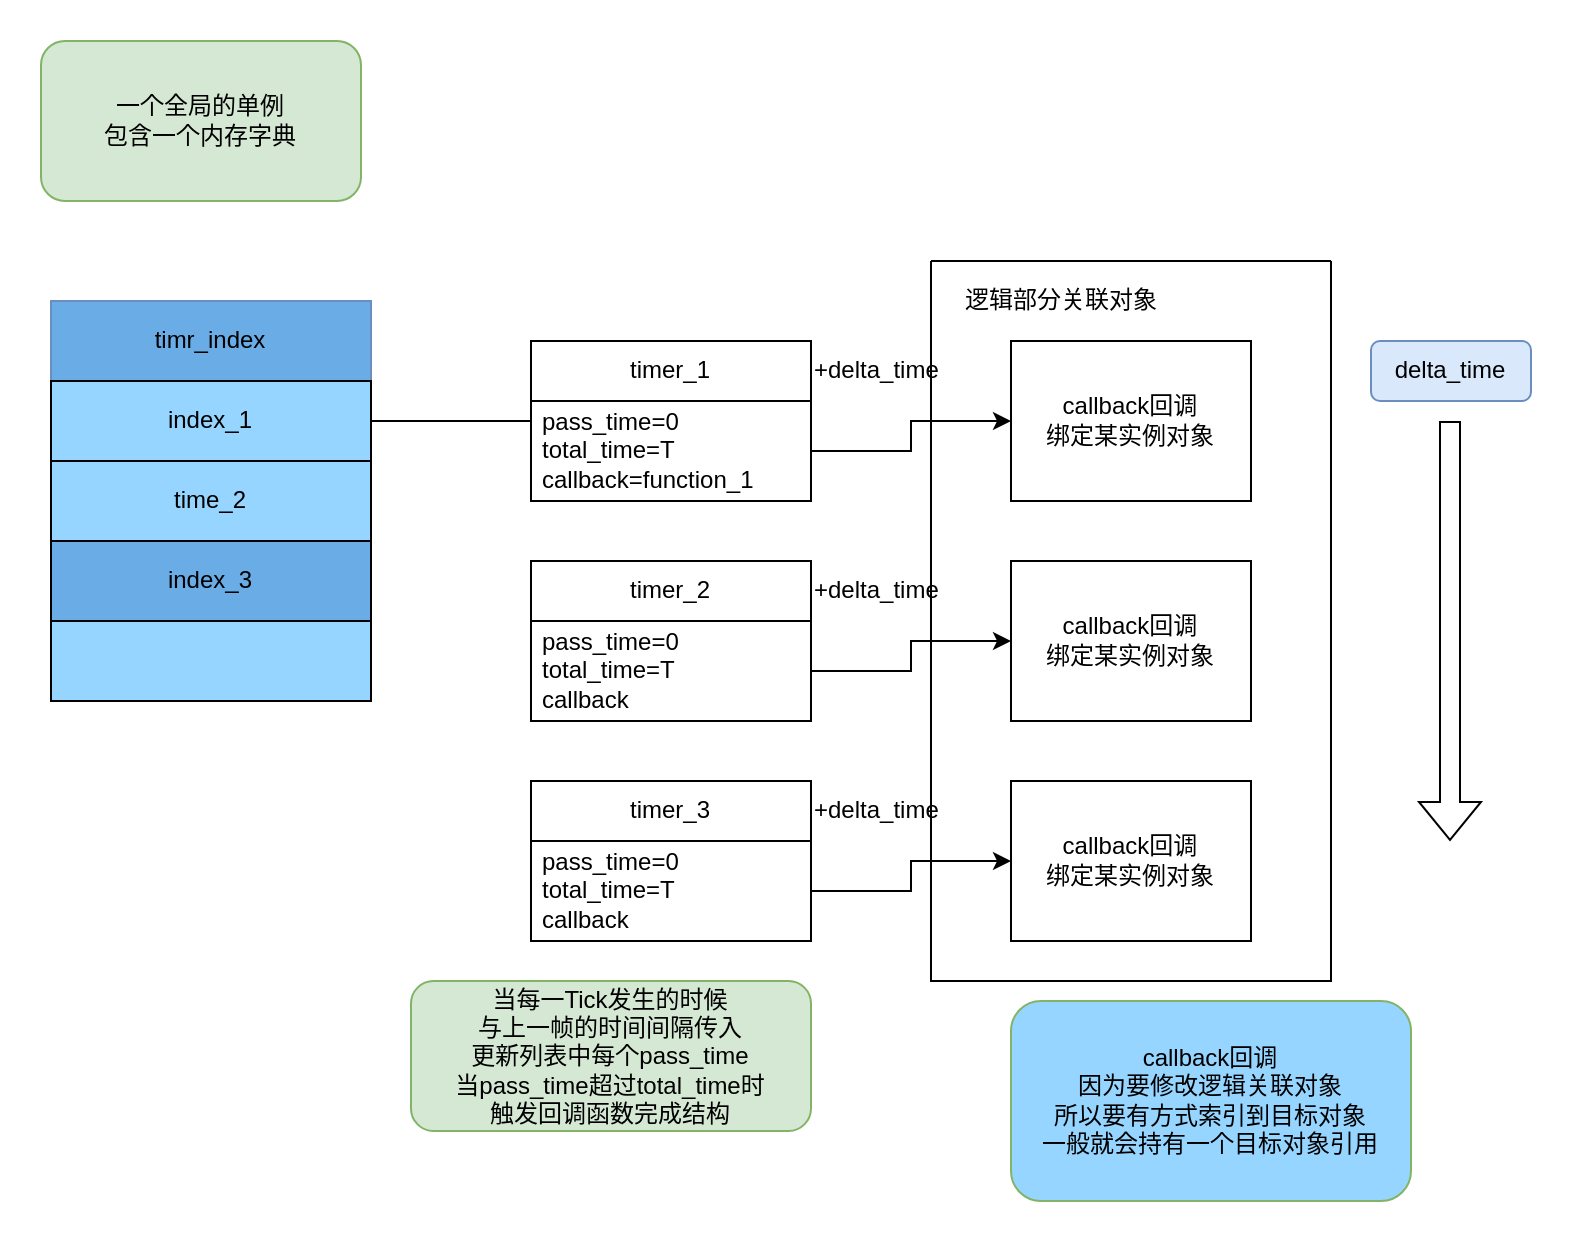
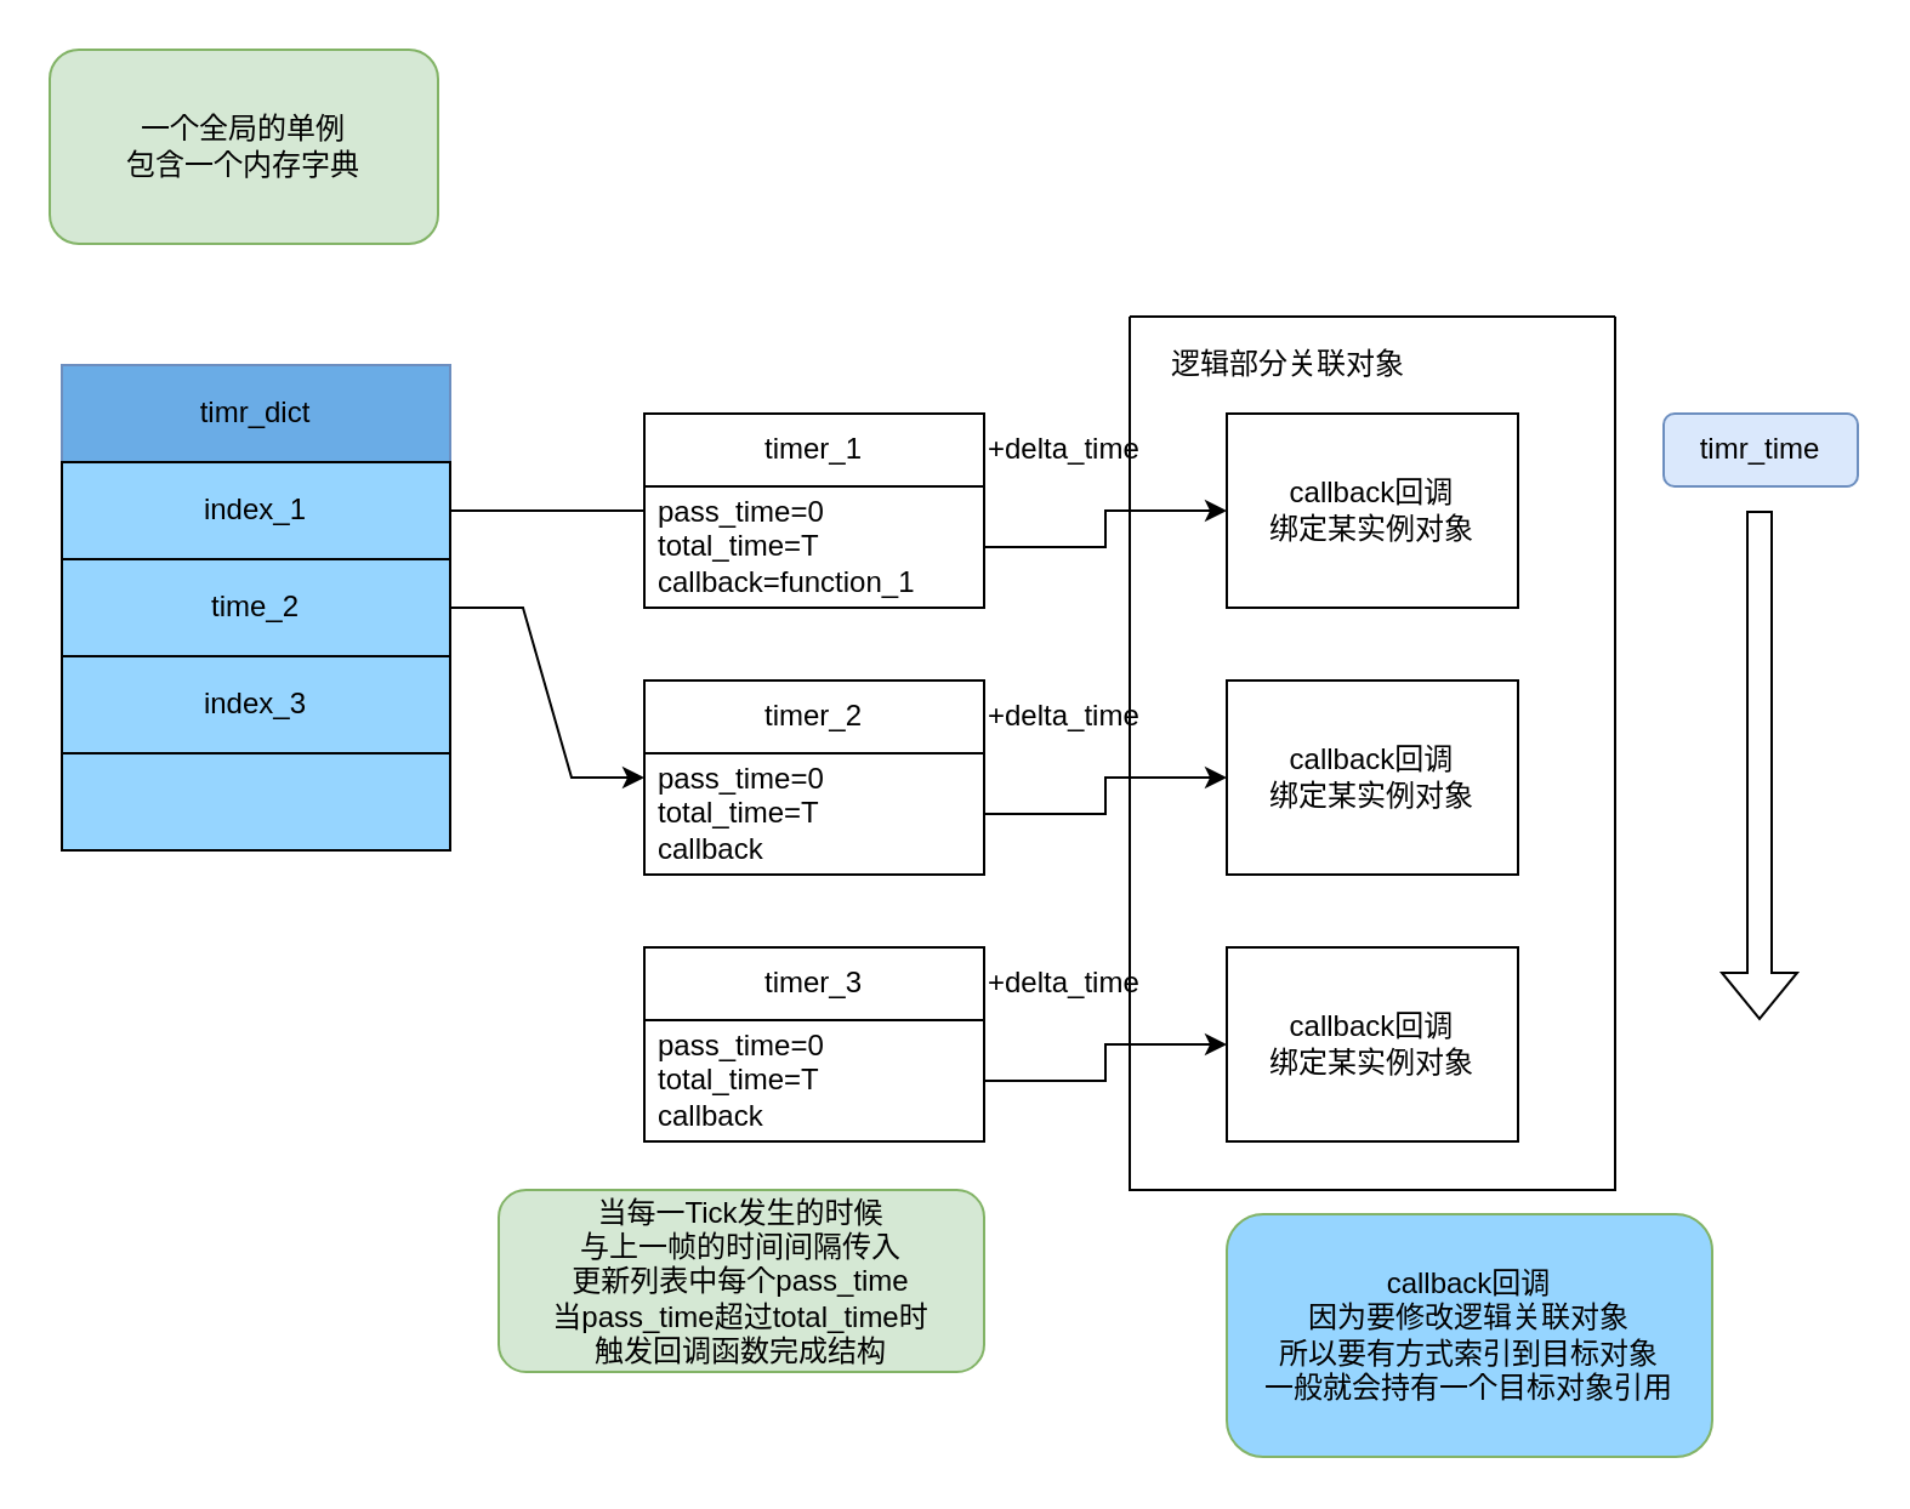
- <mxCell id="2" value="timr_index" style="swimlane;fontStyle=0;childLayout=stackLayout;horizontal=1;startSize=40;horizontalStack=0;resizeParent=1;resizeParentMax=0;resizeLast=0;collapsible=1;marginBottom=0;whiteSpace=wrap;html=1;fillColor=#6AACE6;strokeColor=#6c8ebf;" parent="1" vertex="1"><mxGeometry x="25" y="150" width="160" height="200" as="geometry" /></mxCell>
+ <mxCell id="2" value="timr_dict" style="swimlane;fontStyle=0;childLayout=stackLayout;horizontal=1;startSize=40;horizontalStack=0;resizeParent=1;resizeParentMax=0;resizeLast=0;collapsible=1;marginBottom=0;whiteSpace=wrap;html=1;fillColor=#6AACE6;strokeColor=#6c8ebf;" parent="1" vertex="1"><mxGeometry x="25" y="150" width="160" height="200" as="geometry" /></mxCell>
- <mxCell id="18" value="delta_time" style="rounded=1;whiteSpace=wrap;html=1;fillColor=#dae8fc;strokeColor=#6c8ebf;" parent="1" vertex="1"><mxGeometry x="685" y="170" width="80" height="30" as="geometry" /></mxCell>
+ <mxCell id="18" value="timr_time" style="rounded=1;whiteSpace=wrap;html=1;fillColor=#dae8fc;strokeColor=#6c8ebf;" parent="1" vertex="1"><mxGeometry x="685" y="170" width="80" height="30" as="geometry" /></mxCell>
+ <mxCell id="13" style="edgeStyle=entityRelationEdgeStyle;rounded=0;orthogonalLoop=1;jettySize=auto;html=1;" parent="1" source="4" target="11" edge="1"><mxGeometry relative="1" as="geometry" /></mxCell>
- <mxCell id="5" value="index_3" style="rounded=0;whiteSpace=wrap;html=1;fillColor=#6aace6;" parent="2" vertex="1"><mxGeometry y="120" width="160" height="40" as="geometry" /></mxCell>
+ <mxCell id="5" value="index_3" style="rounded=0;whiteSpace=wrap;html=1;fillColor=#96D5FF;" parent="2" vertex="1"><mxGeometry y="120" width="160" height="40" as="geometry" /></mxCell>
